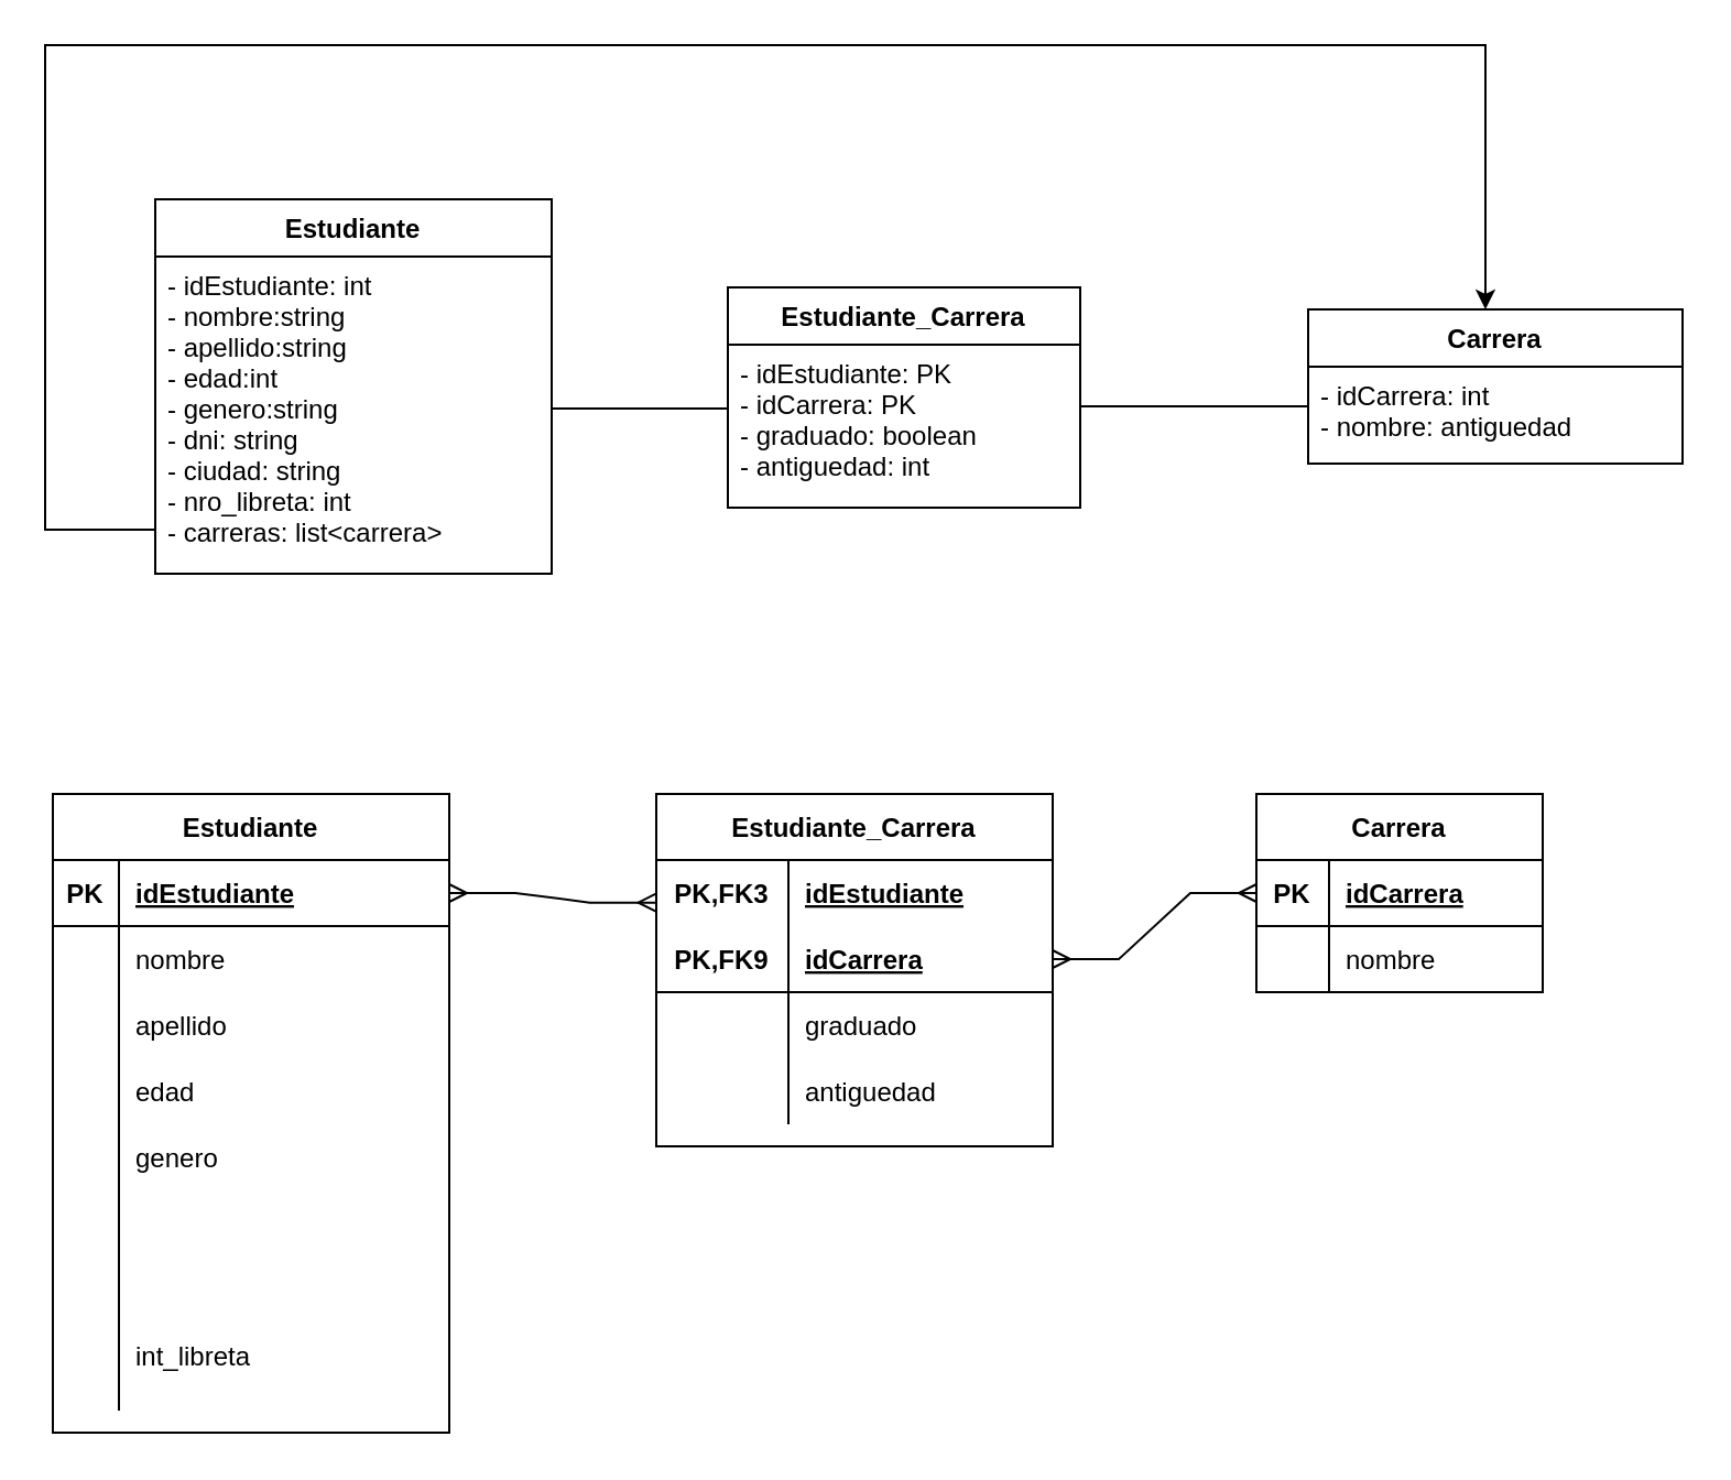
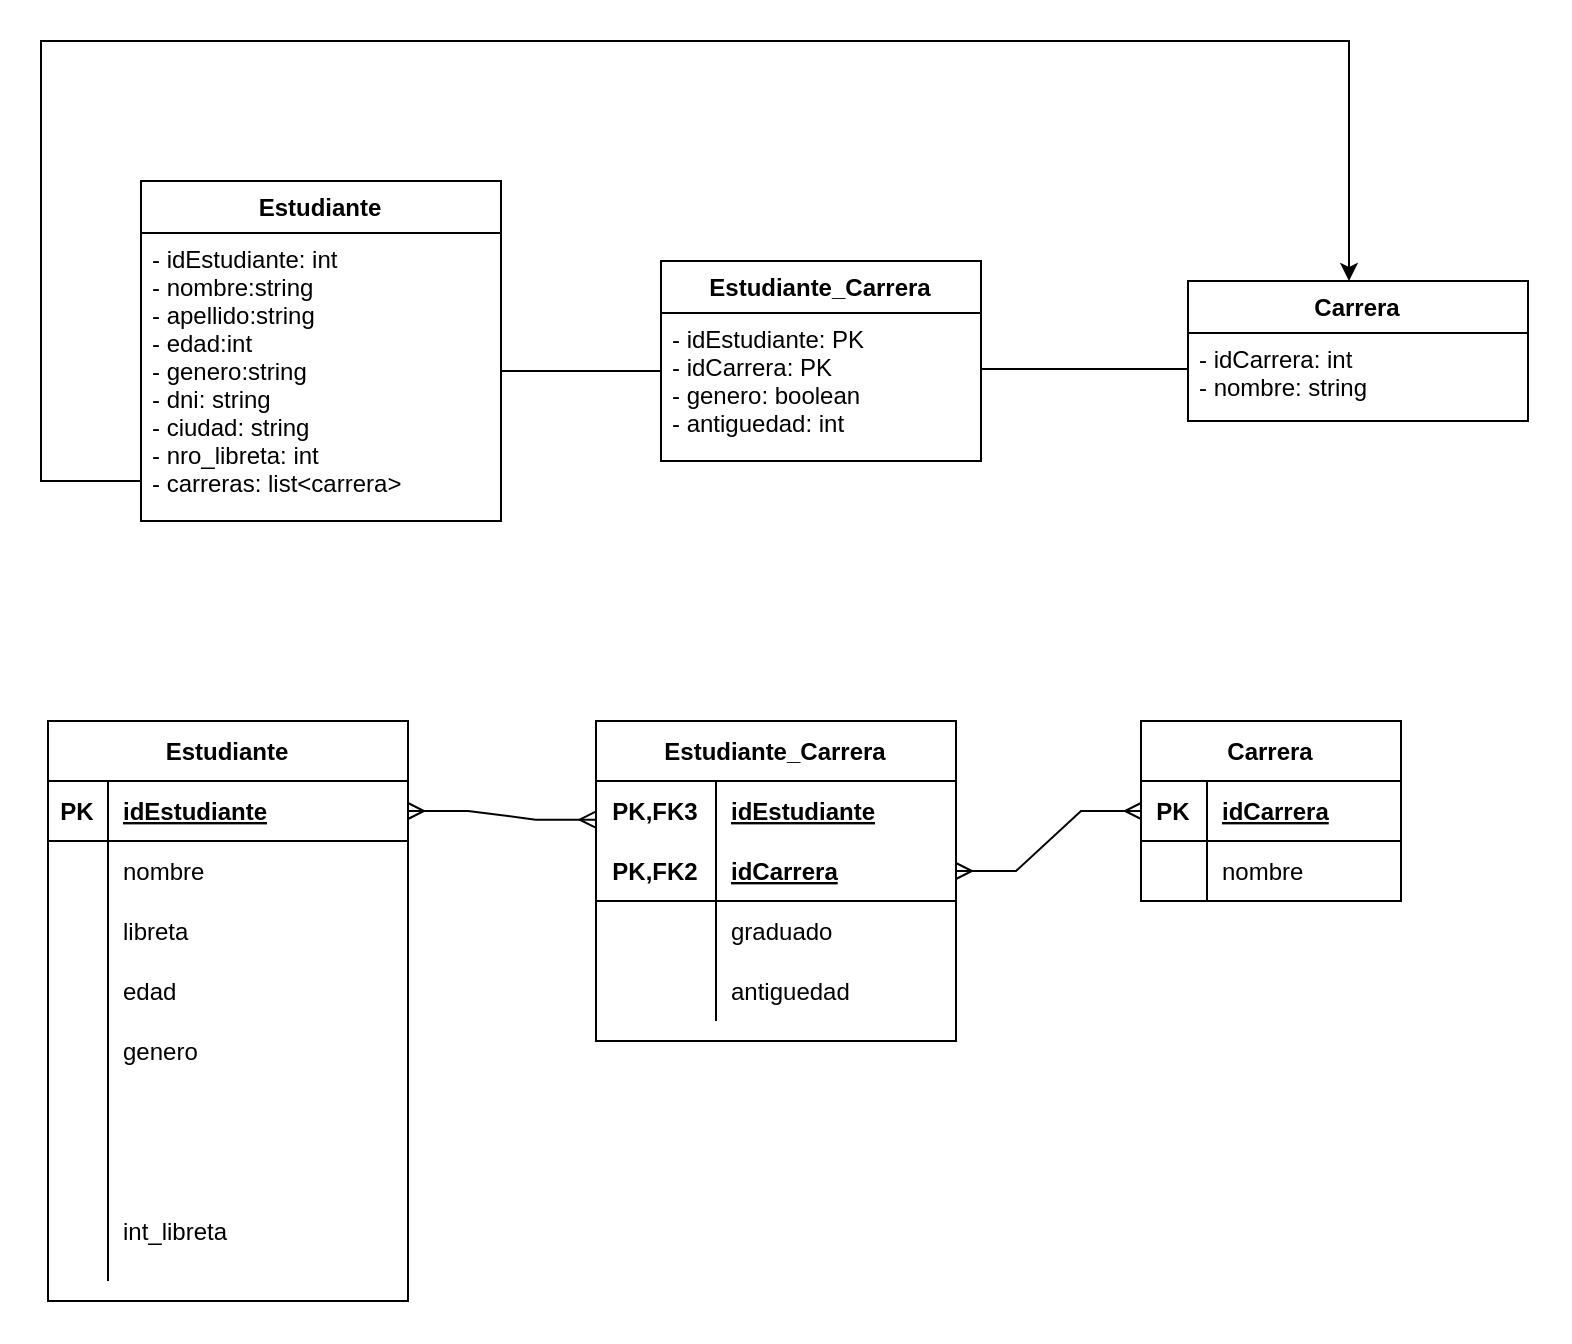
- <mxCell id="7" value="- idEstudiante: PK&#10;- idCarrera: PK&#10;- graduado: boolean&#10;- antiguedad: int" style="text;strokeColor=none;fillColor=none;align=left;verticalAlign=top;spacingLeft=4;spacingRight=4;overflow=hidden;rotatable=0;points=[[0,0.5],[1,0.5]];portConstraint=eastwest;" vertex="1" parent="6"><mxGeometry y="26" width="160" height="74" as="geometry" /></mxCell>
+ <mxCell id="7" value="- idEstudiante: PK&#10;- idCarrera: PK&#10;- genero: boolean&#10;- antiguedad: int" style="text;strokeColor=none;fillColor=none;align=left;verticalAlign=top;spacingLeft=4;spacingRight=4;overflow=hidden;rotatable=0;points=[[0,0.5],[1,0.5]];portConstraint=eastwest;" vertex="1" parent="6"><mxGeometry y="26" width="160" height="74" as="geometry" /></mxCell>
- <mxCell id="5" value="- idCarrera: int&#10;- nombre: antiguedad&#10; &#10;" style="text;strokeColor=none;fillColor=none;align=left;verticalAlign=top;spacingLeft=4;spacingRight=4;overflow=hidden;rotatable=0;points=[[0,0.5],[1,0.5]];portConstraint=eastwest;" vertex="1" parent="4"><mxGeometry y="26" width="170" height="44" as="geometry" /></mxCell>
+ <mxCell id="5" value="- idCarrera: int&#10;- nombre: string&#10; &#10;" style="text;strokeColor=none;fillColor=none;align=left;verticalAlign=top;spacingLeft=4;spacingRight=4;overflow=hidden;rotatable=0;points=[[0,0.5],[1,0.5]];portConstraint=eastwest;" vertex="1" parent="4"><mxGeometry y="26" width="170" height="44" as="geometry" /></mxCell>
- <mxCell id="37" value="PK,FK9" style="shape=partialRectangle;connectable=0;fillColor=none;top=0;left=0;bottom=0;right=0;fontStyle=1;overflow=hidden;strokeColor=#000000;" vertex="1" parent="36"><mxGeometry width="60" height="30" as="geometry"><mxRectangle width="60" height="30" as="alternateBounds" /></mxGeometry></mxCell>
+ <mxCell id="37" value="PK,FK2" style="shape=partialRectangle;connectable=0;fillColor=none;top=0;left=0;bottom=0;right=0;fontStyle=1;overflow=hidden;strokeColor=#000000;" vertex="1" parent="36"><mxGeometry width="60" height="30" as="geometry"><mxRectangle width="60" height="30" as="alternateBounds" /></mxGeometry></mxCell>
- <mxCell id="21" value="apellido" style="shape=partialRectangle;connectable=0;fillColor=none;top=0;left=0;bottom=0;right=0;align=left;spacingLeft=6;overflow=hidden;" vertex="1" parent="19"><mxGeometry x="30" width="150" height="30" as="geometry"><mxRectangle width="150" height="30" as="alternateBounds" /></mxGeometry></mxCell>
+ <mxCell id="21" value="libreta" style="shape=partialRectangle;connectable=0;fillColor=none;top=0;left=0;bottom=0;right=0;align=left;spacingLeft=6;overflow=hidden;" vertex="1" parent="19"><mxGeometry x="30" width="150" height="30" as="geometry"><mxRectangle width="150" height="30" as="alternateBounds" /></mxGeometry></mxCell>
